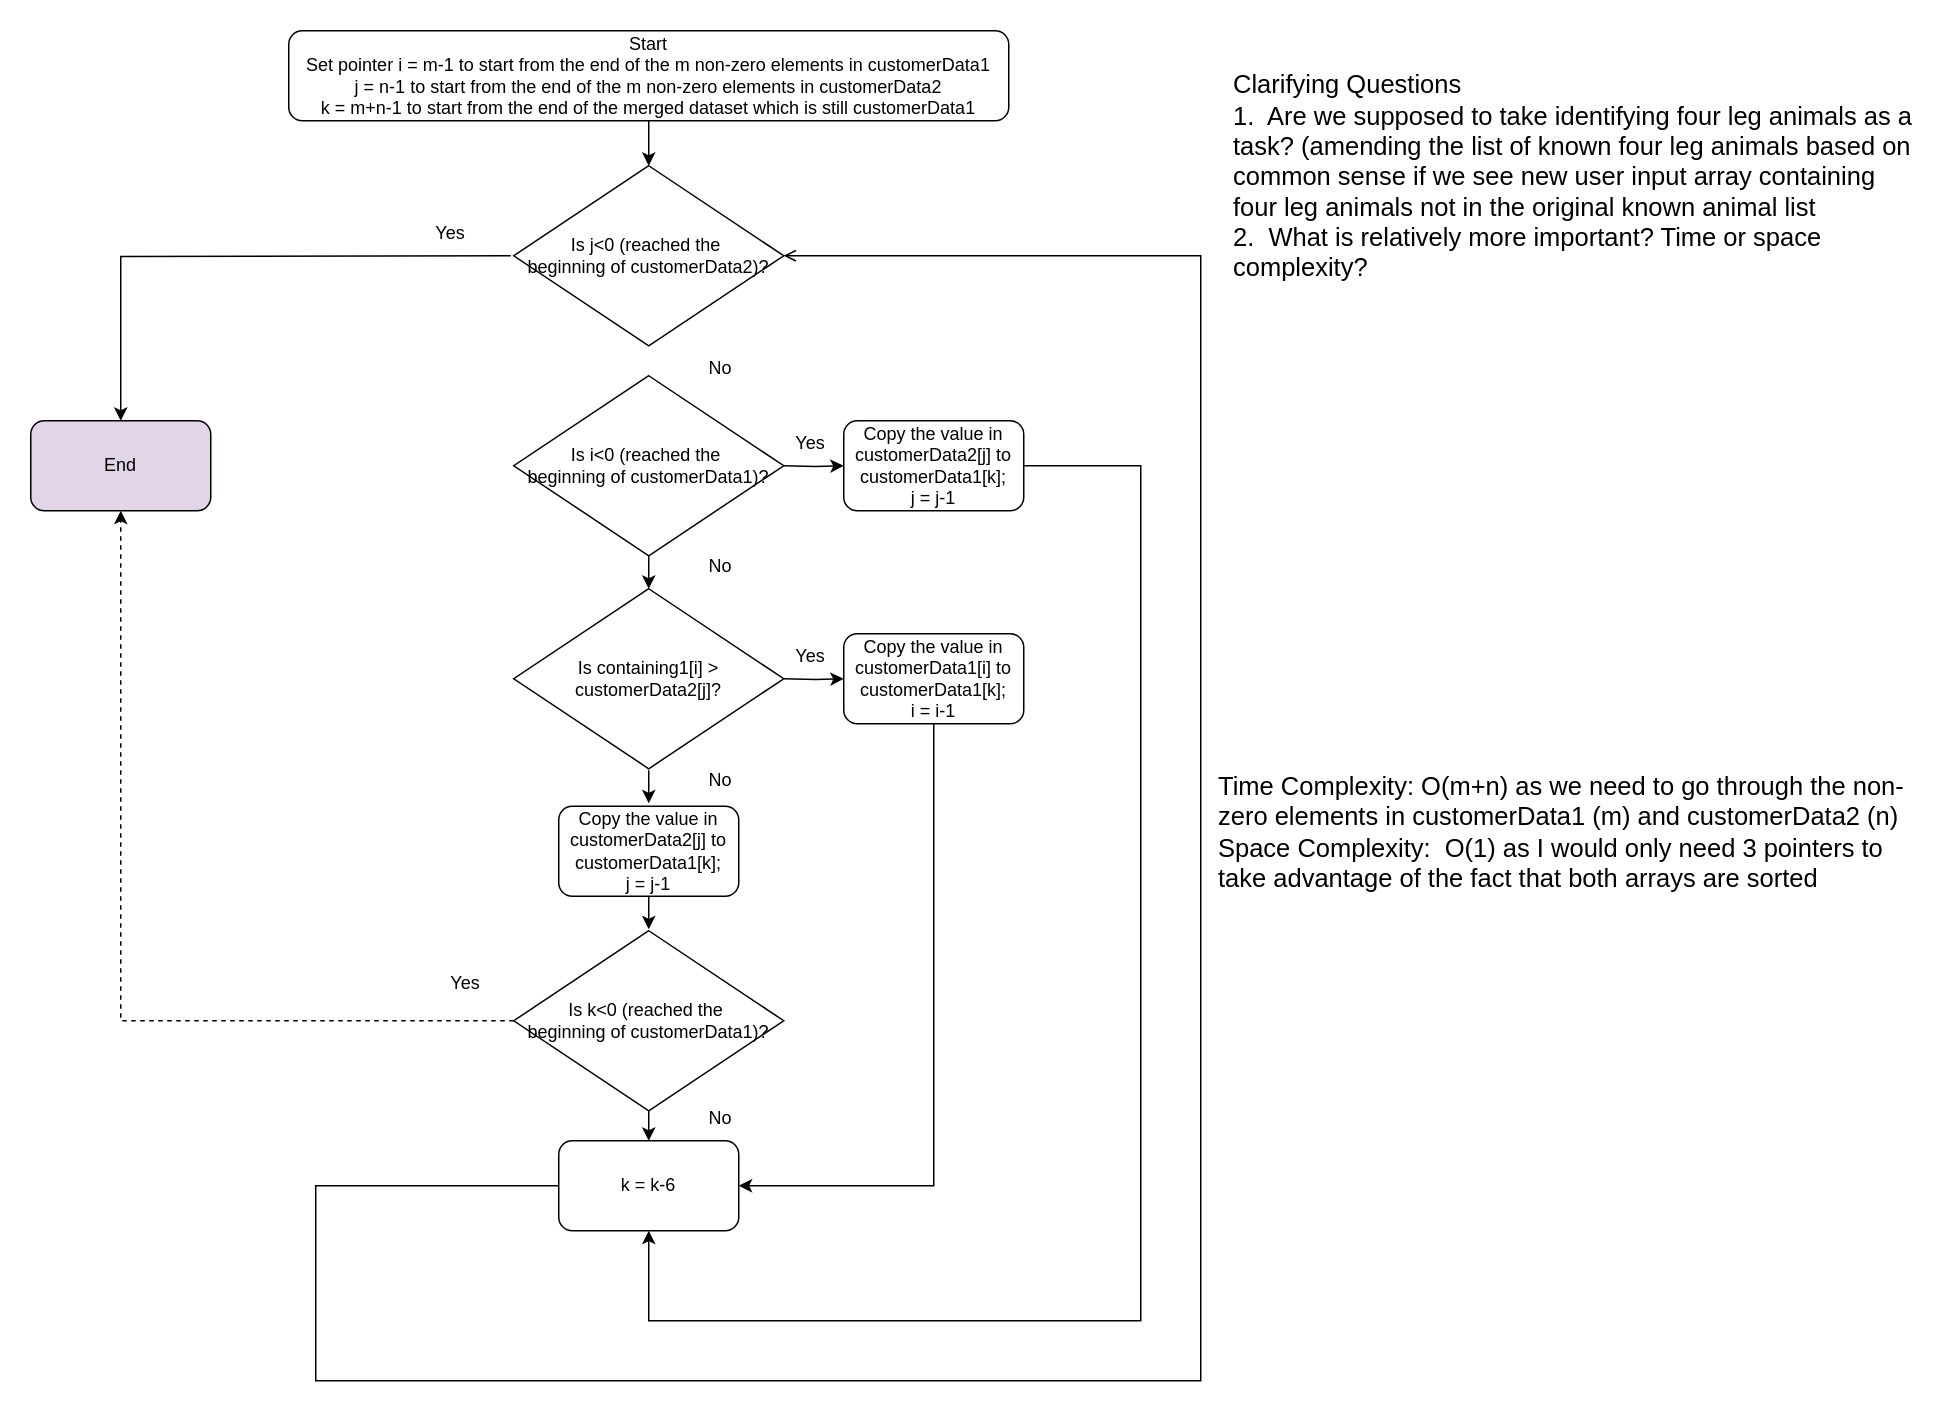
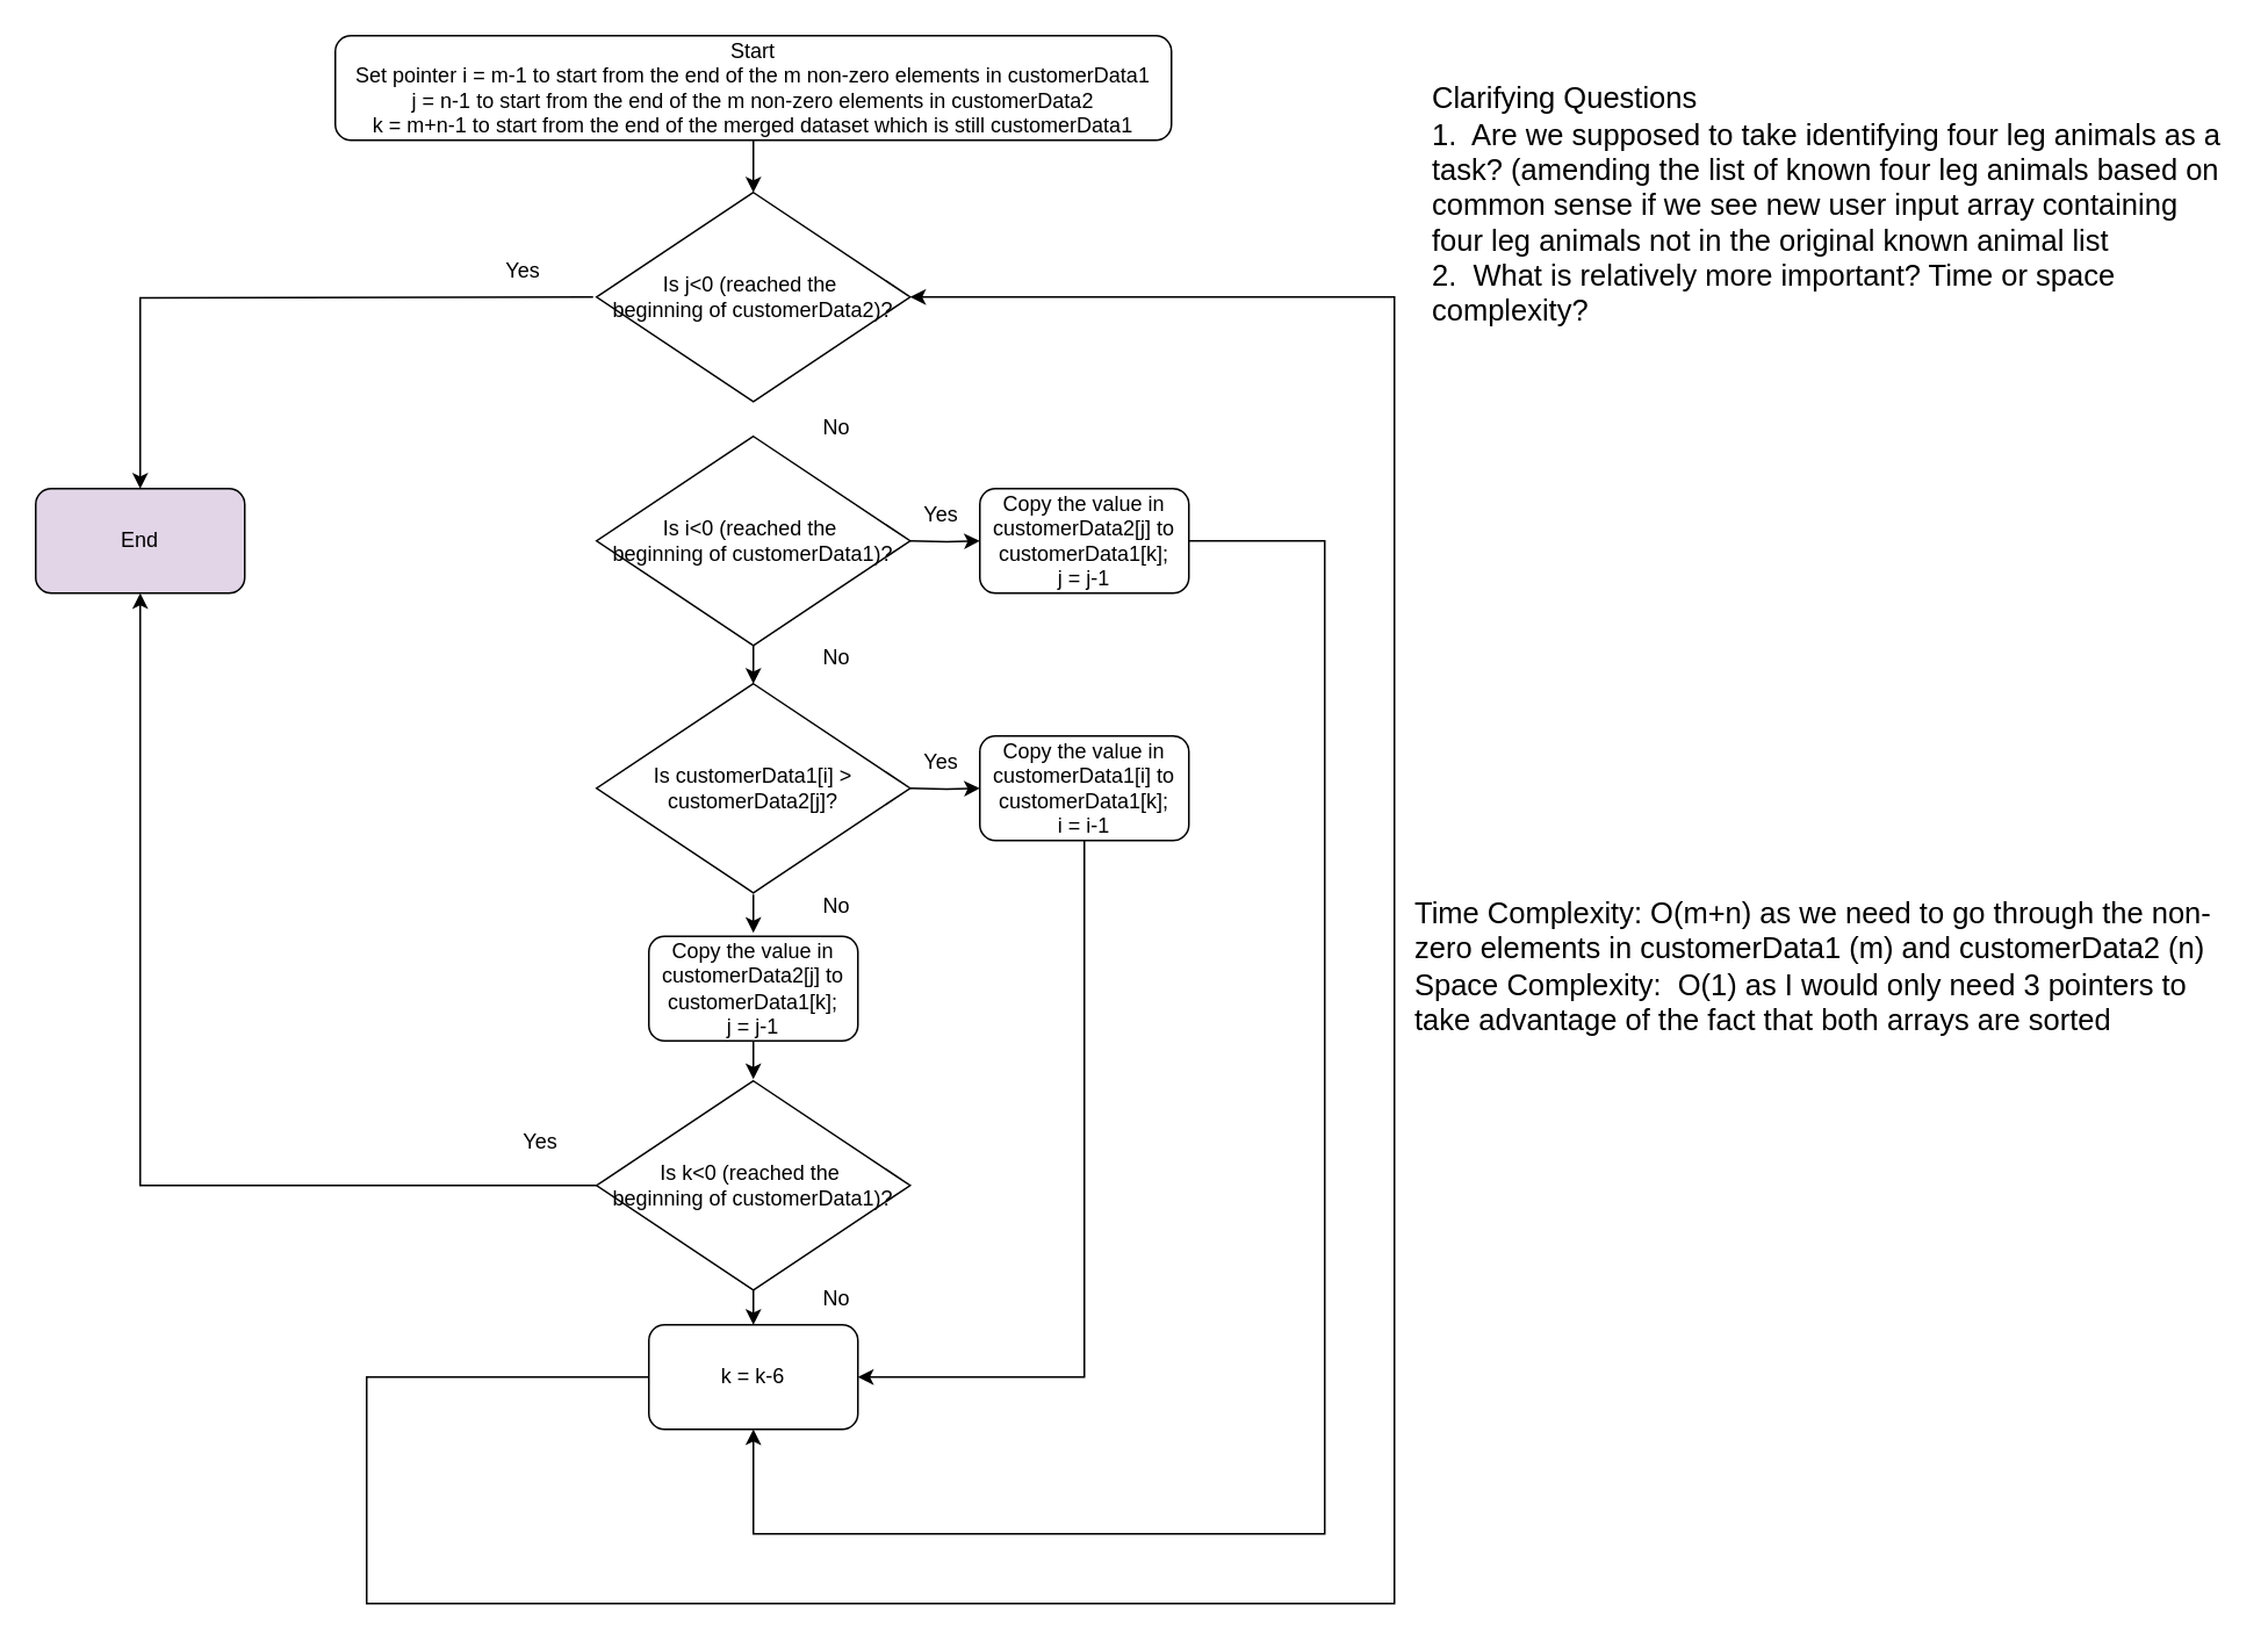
- <mxCell id="33" value="" style="endArrow=open;html=1;rounded=0;exitX=0;exitY=0.5;exitDx=0;exitDy=0;entryX=1;entryY=0.5;entryDx=0;entryDy=0;" edge="1" parent="1" source="25" target="6"><mxGeometry width="50" height="50" relative="1" as="geometry"><mxPoint x="692" y="320" as="sourcePoint" /><mxPoint x="442" y="830" as="targetPoint" /><Array as="points"><mxPoint x="210" y="790" /><mxPoint x="210" y="920" /><mxPoint x="800" y="920" /><mxPoint x="800" y="170" /></Array></mxGeometry></mxCell>
+ <mxCell id="33" value="" style="endArrow=classic;html=1;rounded=0;exitX=0;exitY=0.5;exitDx=0;exitDy=0;entryX=1;entryY=0.5;entryDx=0;entryDy=0;" edge="1" parent="1" source="25" target="6"><mxGeometry width="50" height="50" relative="1" as="geometry"><mxPoint x="692" y="320" as="sourcePoint" /><mxPoint x="442" y="830" as="targetPoint" /><Array as="points"><mxPoint x="210" y="790" /><mxPoint x="210" y="920" /><mxPoint x="800" y="920" /><mxPoint x="800" y="170" /></Array></mxGeometry></mxCell>
- <mxCell id="15" value="Is containing1[i] &amp;gt; customerData2[j]?" style="rhombus;whiteSpace=wrap;html=1;" vertex="1" parent="1"><mxGeometry x="342" y="392" width="180" height="120" as="geometry" /></mxCell>
+ <mxCell id="15" value="Is customerData1[i] &amp;gt; customerData2[j]?" style="rhombus;whiteSpace=wrap;html=1;" vertex="1" parent="1"><mxGeometry x="342" y="392" width="180" height="120" as="geometry" /></mxCell>
- <mxCell id="30" value="" style="endArrow=classic;html=1;rounded=0;exitX=0;exitY=0.5;exitDx=0;exitDy=0;entryX=0.5;entryY=1;entryDx=0;entryDy=0;dashed=1;" edge="1" parent="1" source="27" target="7"><mxGeometry width="50" height="50" relative="1" as="geometry"><mxPoint x="270" y="720" as="sourcePoint" /><mxPoint x="68" y="350" as="targetPoint" /><Array as="points"><mxPoint x="80" y="680" /></Array></mxGeometry></mxCell>
+ <mxCell id="30" value="" style="endArrow=classic;html=1;rounded=0;exitX=0;exitY=0.5;exitDx=0;exitDy=0;entryX=0.5;entryY=1;entryDx=0;entryDy=0;" edge="1" parent="1" source="27" target="7"><mxGeometry width="50" height="50" relative="1" as="geometry"><mxPoint x="270" y="720" as="sourcePoint" /><mxPoint x="68" y="350" as="targetPoint" /><Array as="points"><mxPoint x="80" y="680" /></Array></mxGeometry></mxCell>
